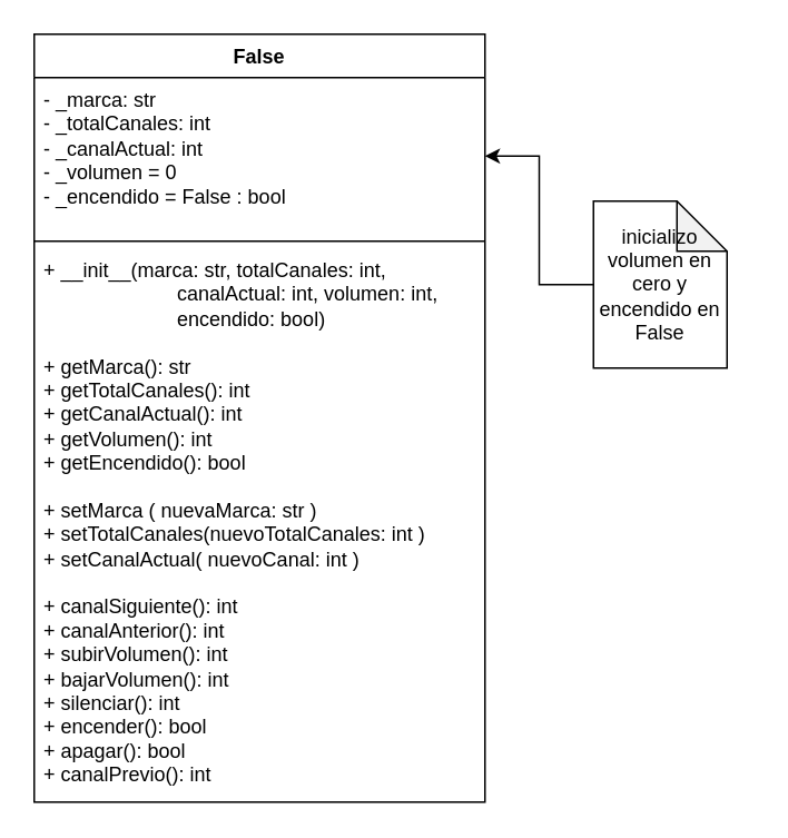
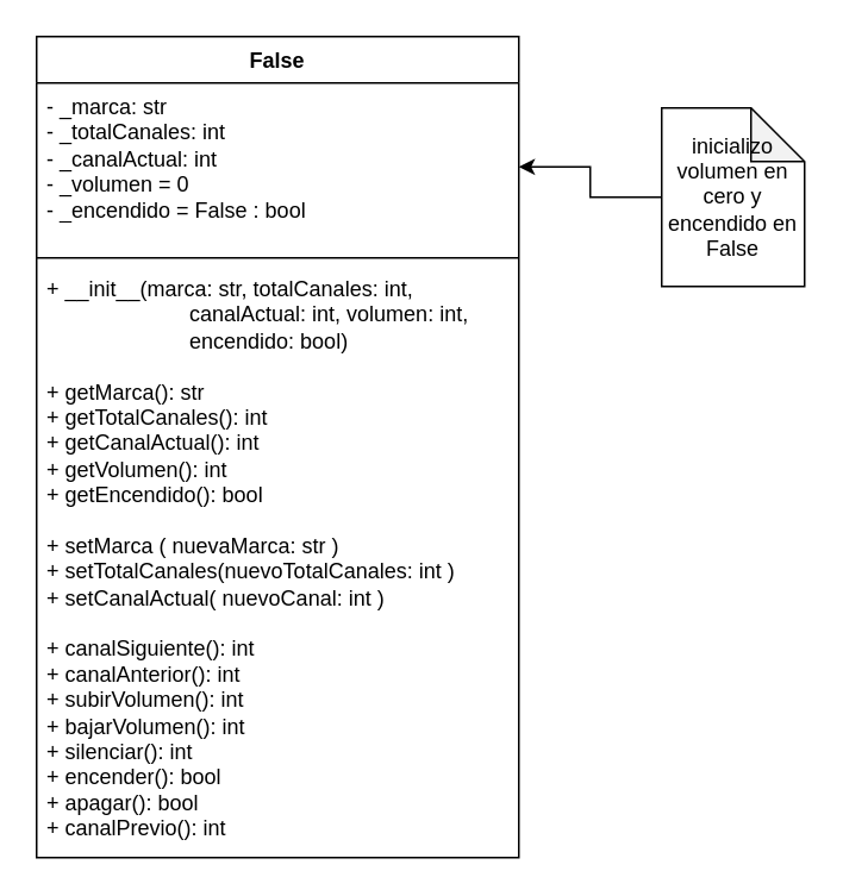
- <mxCell id="7" value="inicializo volumen en cero y encendido en False" style="shape=note;whiteSpace=wrap;html=1;backgroundOutline=1;darkOpacity=0.05;" vertex="1" parent="1"><mxGeometry x="355" y="120" width="80" height="100" as="geometry" /></mxCell>
+ <mxCell id="7" value="inicializo volumen en cero y encendido en False" style="shape=note;whiteSpace=wrap;html=1;backgroundOutline=1;darkOpacity=0.05;" vertex="1" parent="1"><mxGeometry x="370" y="60" width="80" height="100" as="geometry" /></mxCell>
